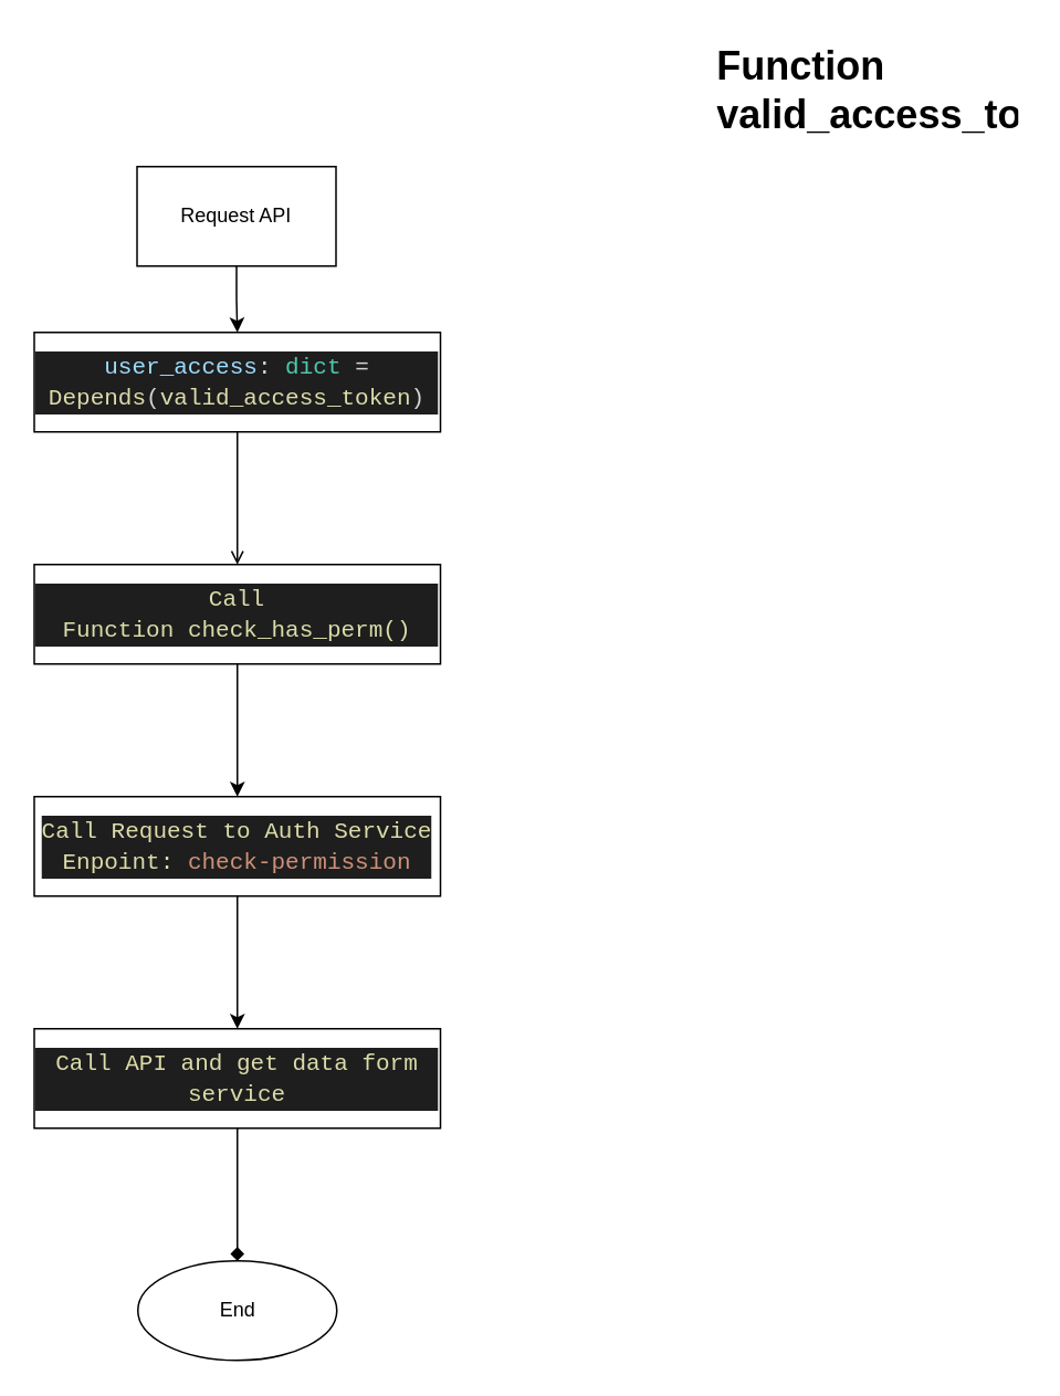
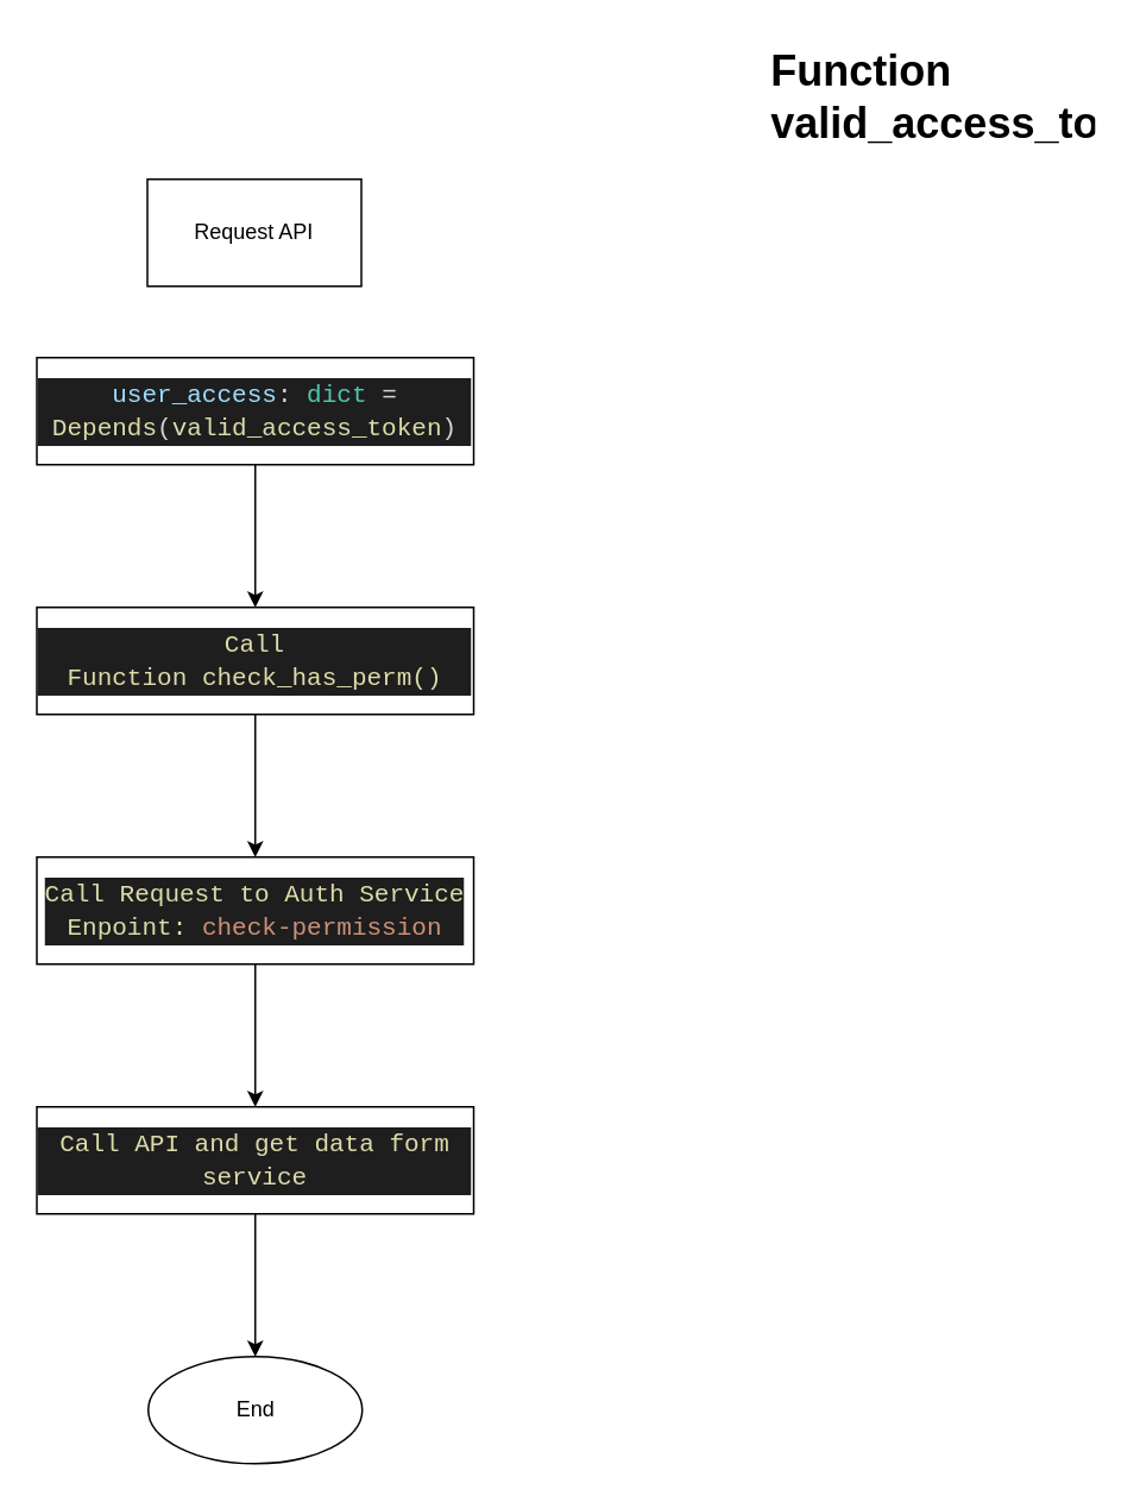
- <mxCell id="2" value="" style="edgeStyle=orthogonalEdgeStyle;rounded=0;orthogonalLoop=1;jettySize=auto;html=1;" edge="1" parent="1" source="3" target="5"><mxGeometry relative="1" as="geometry" /></mxCell>
- <mxCell id="4" value="" style="edgeStyle=orthogonalEdgeStyle;rounded=0;orthogonalLoop=1;jettySize=auto;html=1;endArrow=open;" edge="1" parent="1" source="5" target="8"><mxGeometry relative="1" as="geometry" /></mxCell>
+ <mxCell id="4" value="" style="edgeStyle=orthogonalEdgeStyle;rounded=0;orthogonalLoop=1;jettySize=auto;html=1;" edge="1" parent="1" source="5" target="8"><mxGeometry relative="1" as="geometry" /></mxCell>
- <mxCell id="11" value="" style="edgeStyle=orthogonalEdgeStyle;rounded=0;orthogonalLoop=1;jettySize=auto;html=1;endArrow=diamond;" edge="1" parent="1" source="12" target="13"><mxGeometry relative="1" as="geometry" /></mxCell>
+ <mxCell id="11" value="" style="edgeStyle=orthogonalEdgeStyle;rounded=0;orthogonalLoop=1;jettySize=auto;html=1;" edge="1" parent="1" source="12" target="13"><mxGeometry relative="1" as="geometry" /></mxCell>
